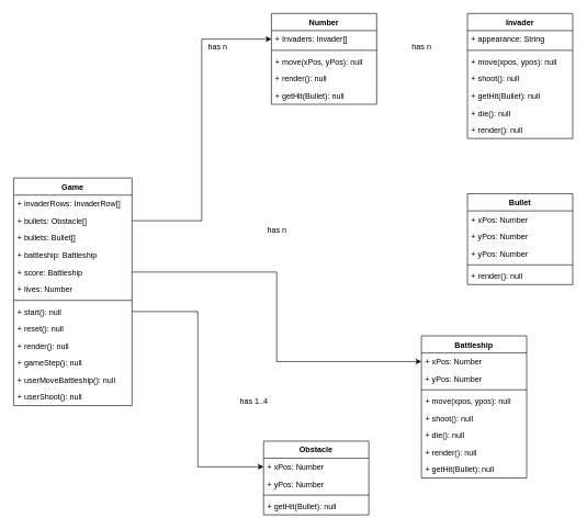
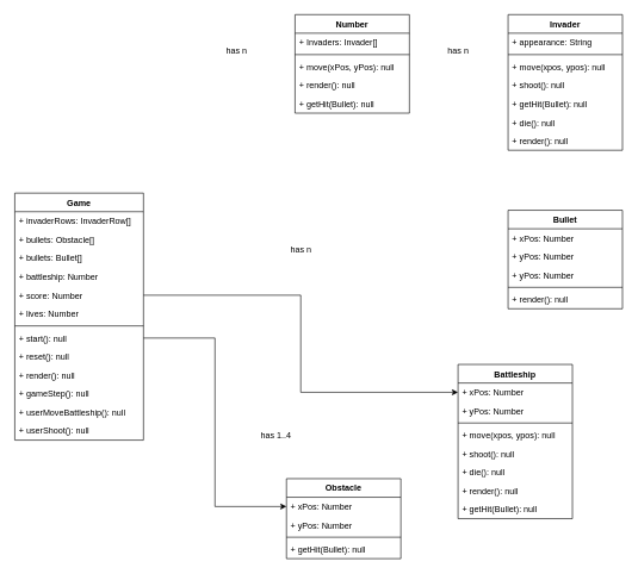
- <mxCell id="50" style="edgeStyle=orthogonalEdgeStyle;rounded=0;orthogonalLoop=1;jettySize=auto;html=1;" parent="1" source="18" target="11" edge="1"><mxGeometry relative="1" as="geometry" /></mxCell>
- <mxCell id="20" value="+ battleship: Battleship&#10;" style="text;strokeColor=none;fillColor=none;align=left;verticalAlign=top;spacingLeft=4;spacingRight=4;overflow=hidden;rotatable=0;points=[[0,0.5],[1,0.5]];portConstraint=eastwest;" parent="16" vertex="1"><mxGeometry y="104" width="180" height="26" as="geometry" /></mxCell>
+ <mxCell id="20" value="+ battleship: Number&#10;" style="text;strokeColor=none;fillColor=none;align=left;verticalAlign=top;spacingLeft=4;spacingRight=4;overflow=hidden;rotatable=0;points=[[0,0.5],[1,0.5]];portConstraint=eastwest;" parent="16" vertex="1"><mxGeometry y="104" width="180" height="26" as="geometry" /></mxCell>
- <mxCell id="21" value="+ score: Battleship" style="text;strokeColor=none;fillColor=none;align=left;verticalAlign=top;spacingLeft=4;spacingRight=4;overflow=hidden;rotatable=0;points=[[0,0.5],[1,0.5]];portConstraint=eastwest;" parent="16" vertex="1"><mxGeometry y="130" width="180" height="26" as="geometry" /></mxCell>
+ <mxCell id="21" value="+ score: Number" style="text;strokeColor=none;fillColor=none;align=left;verticalAlign=top;spacingLeft=4;spacingRight=4;overflow=hidden;rotatable=0;points=[[0,0.5],[1,0.5]];portConstraint=eastwest;" parent="16" vertex="1"><mxGeometry y="130" width="180" height="26" as="geometry" /></mxCell>
